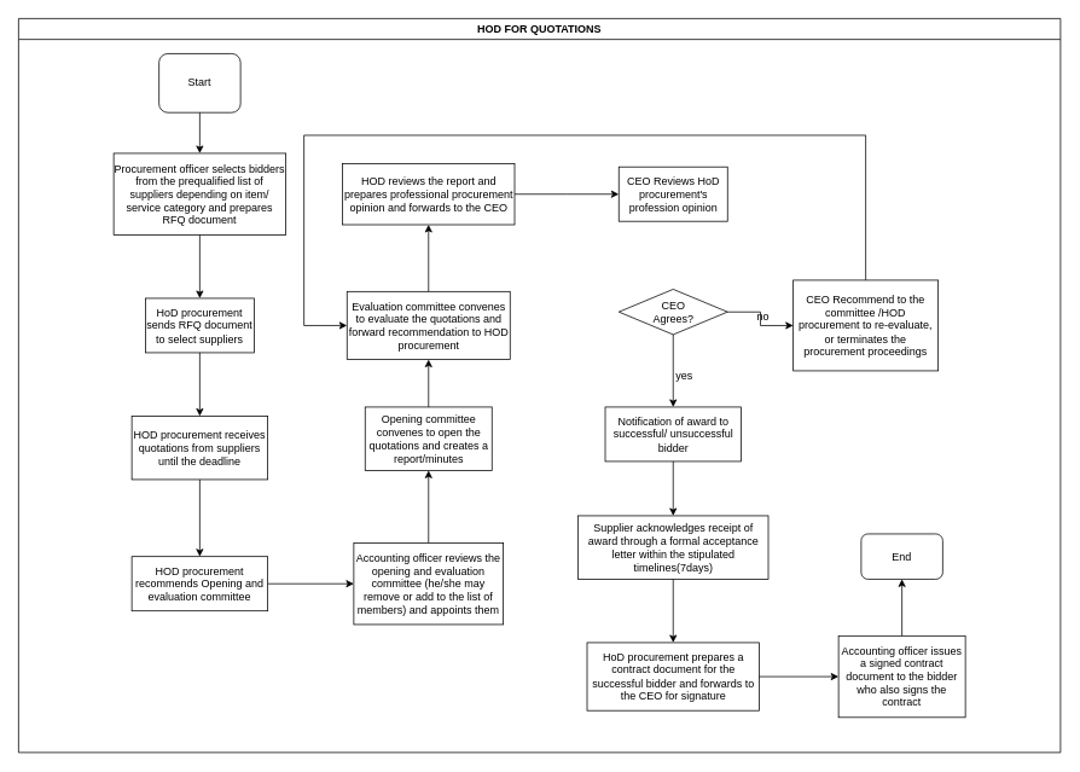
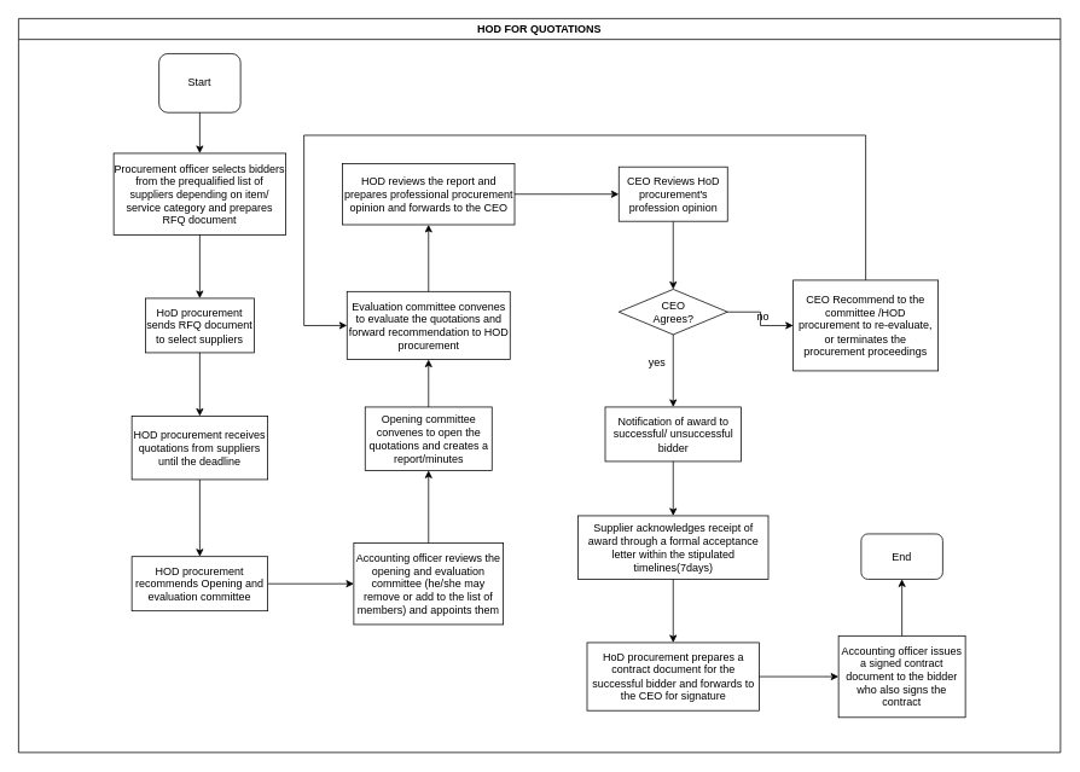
+ <mxCell id="32" value="" style="edgeStyle=orthogonalEdgeStyle;rounded=0;orthogonalLoop=1;jettySize=auto;html=1;" parent="1" source="33" target="13" edge="1"><mxGeometry relative="1" as="geometry" /></mxCell>
- <mxCell id="16" value="yes" style="text;html=1;strokeColor=none;fillColor=none;align=center;verticalAlign=middle;whiteSpace=wrap;rounded=0;" parent="2" vertex="1"><mxGeometry x="715" y="384.75" width="40" height="20" as="geometry" /></mxCell>
+ <mxCell id="16" value="yes" style="text;html=1;strokeColor=none;fillColor=none;align=center;verticalAlign=middle;whiteSpace=wrap;rounded=0;" parent="2" vertex="1"><mxGeometry x="685" y="369.75" width="40" height="20" as="geometry" /></mxCell>
